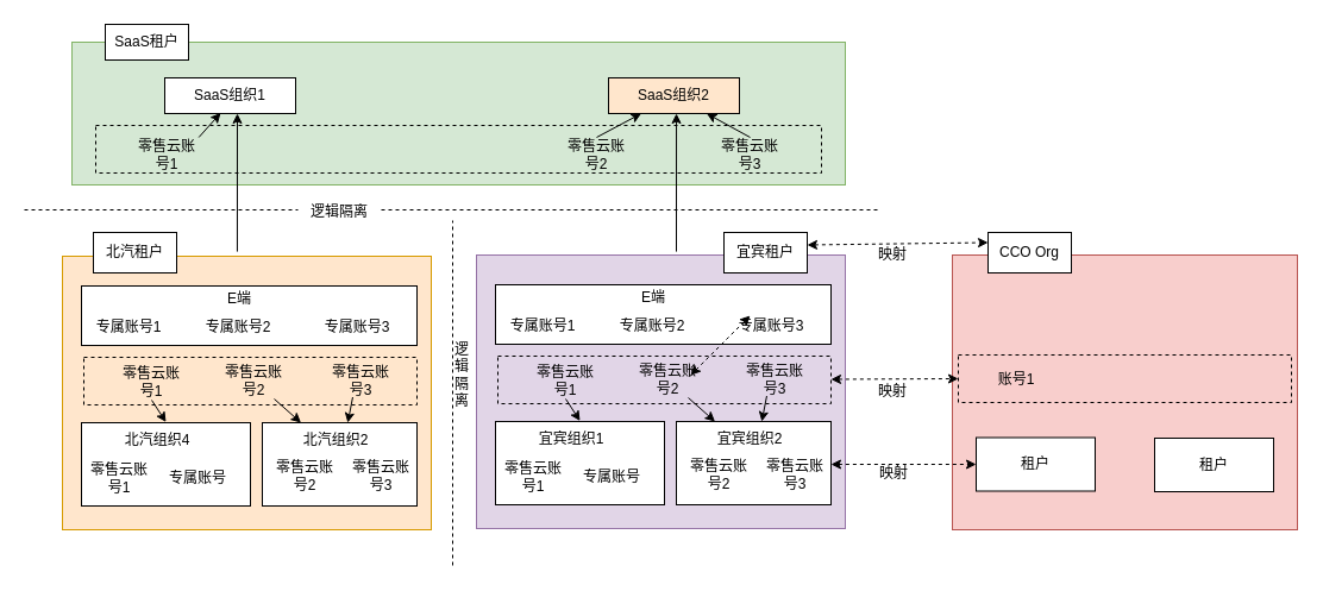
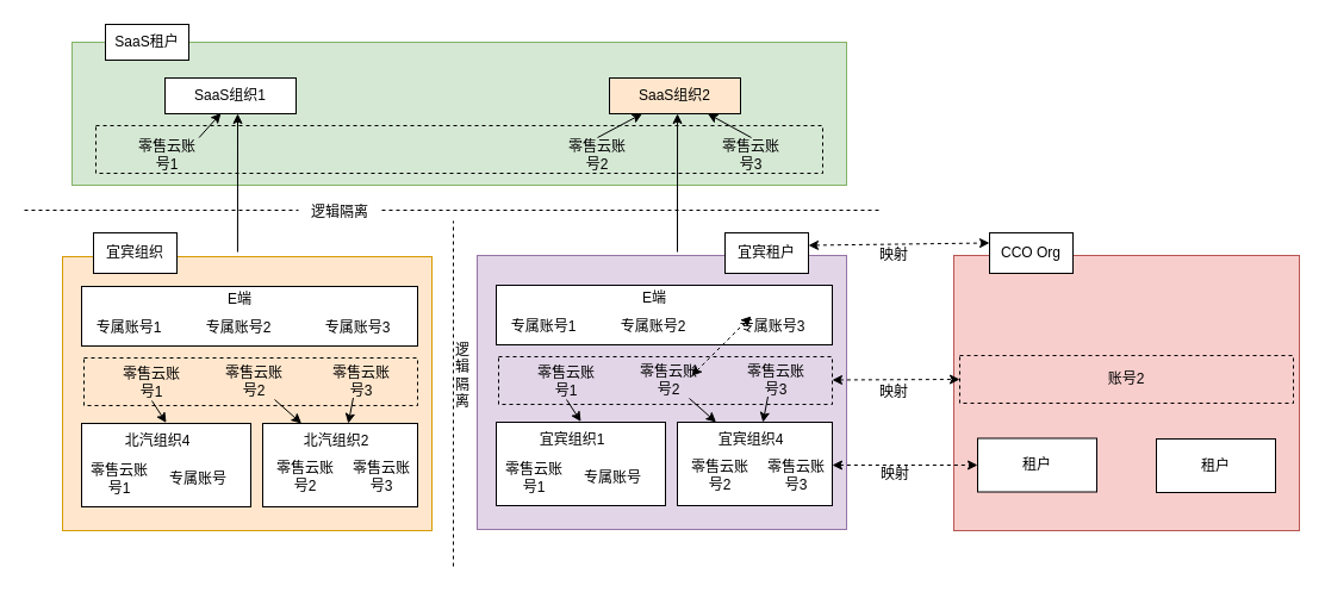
- <mxCell id="14" value="北汽租户" style="rounded=0;whiteSpace=wrap;html=1;" parent="1" vertex="1"><mxGeometry x="78" y="195" width="70" height="34" as="geometry" /></mxCell>
+ <mxCell id="14" value="宜宾组织" style="rounded=0;whiteSpace=wrap;html=1;" parent="1" vertex="1"><mxGeometry x="78" y="195" width="70" height="34" as="geometry" /></mxCell>
+ <mxCell id="69" value="账号2" style="text;html=1;strokeColor=none;fillColor=none;align=center;verticalAlign=middle;whiteSpace=wrap;rounded=0;" parent="1" vertex="1"><mxGeometry x="915" y="303" width="60" height="30" as="geometry" /></mxCell>
- <mxCell id="68" value="账号1" style="text;html=1;strokeColor=none;fillColor=none;align=center;verticalAlign=middle;whiteSpace=wrap;rounded=0;" parent="1" vertex="1"><mxGeometry x="824" y="304" width="60" height="30" as="geometry" /></mxCell>
- <mxCell id="49" value="宜宾组织2" style="text;html=1;strokeColor=none;fillColor=none;align=center;verticalAlign=middle;whiteSpace=wrap;rounded=0;dashed=1;" parent="1" vertex="1"><mxGeometry x="600" y="354" width="60" height="30" as="geometry" /></mxCell>
+ <mxCell id="49" value="宜宾组织4" style="text;html=1;strokeColor=none;fillColor=none;align=center;verticalAlign=middle;whiteSpace=wrap;rounded=0;dashed=1;" parent="1" vertex="1"><mxGeometry x="600" y="354" width="60" height="30" as="geometry" /></mxCell>
